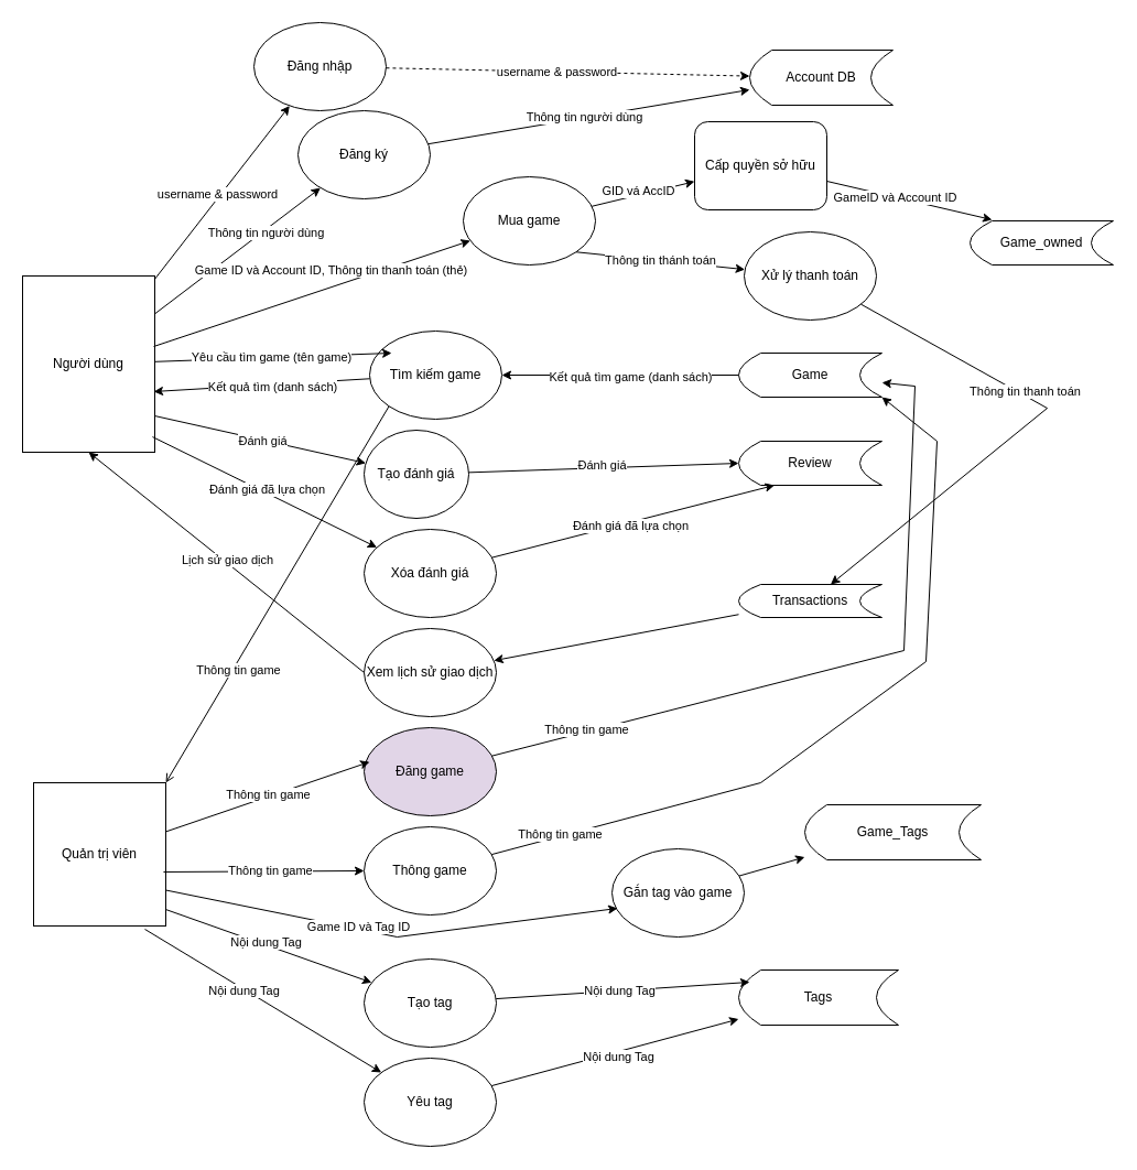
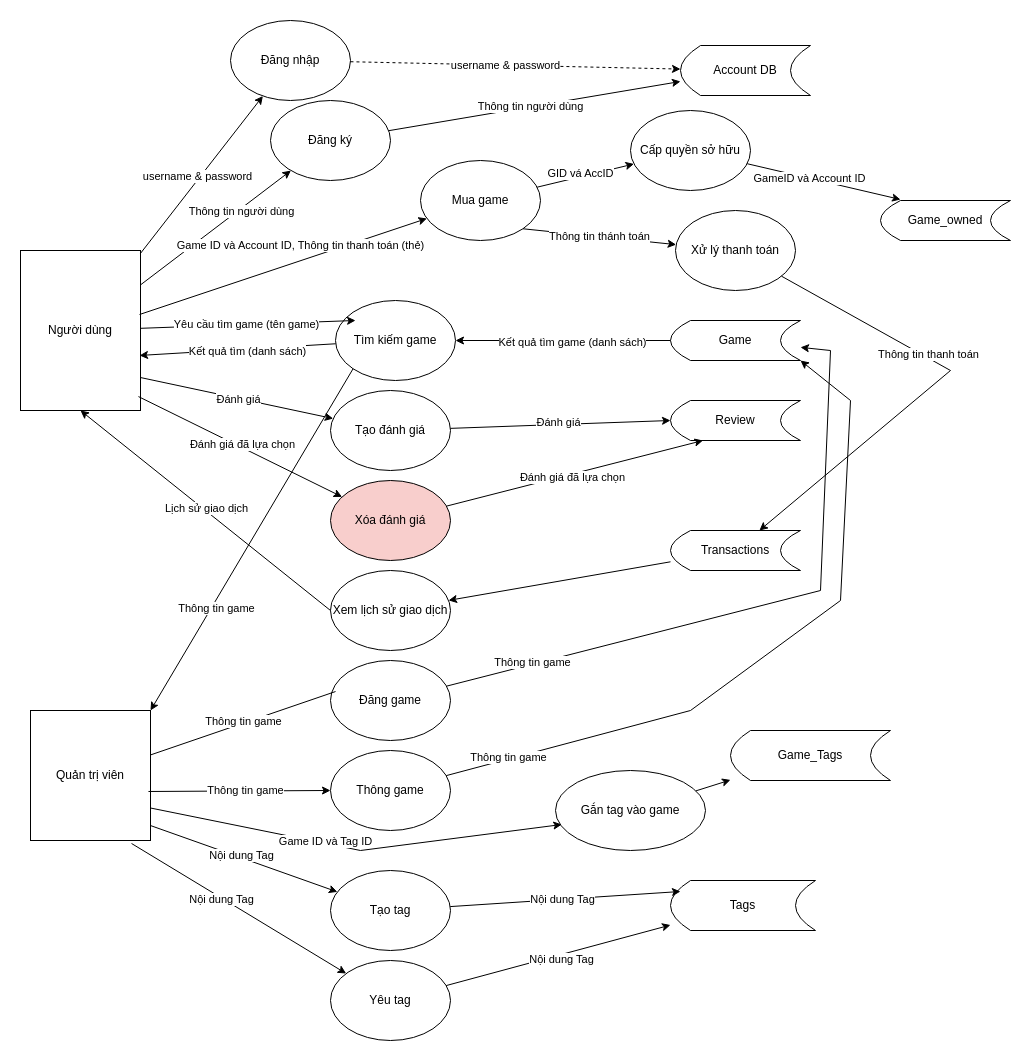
- <mxCell id="67" value="Cấp quyền sở hữu" style="whiteSpace=wrap;html=1;rounded=1;" vertex="1" parent="1"><mxGeometry x="630" y="110" width="120" height="80" as="geometry" /></mxCell>
+ <mxCell id="67" value="Cấp quyền sở hữu" style="ellipse;whiteSpace=wrap;html=1;" vertex="1" parent="1"><mxGeometry x="630" y="110" width="120" height="80" as="geometry" /></mxCell>
- <mxCell id="15" value="Tạo đánh giá" style="ellipse;whiteSpace=wrap;html=1;" parent="1" vertex="1"><mxGeometry x="330" y="390" width="95" height="80" as="geometry" /></mxCell>
+ <mxCell id="15" value="Tạo đánh giá" style="ellipse;whiteSpace=wrap;html=1;" parent="1" vertex="1"><mxGeometry x="330" y="390" width="120" height="80" as="geometry" /></mxCell>
- <mxCell id="16" value="Xóa đánh giá" style="ellipse;whiteSpace=wrap;html=1;" parent="1" vertex="1"><mxGeometry x="330" y="480" width="120" height="80" as="geometry" /></mxCell>
+ <mxCell id="16" value="Xóa đánh giá" style="ellipse;whiteSpace=wrap;html=1;fillColor=#f8cecc;" parent="1" vertex="1"><mxGeometry x="330" y="480" width="120" height="80" as="geometry" /></mxCell>
- <mxCell id="45" value="Transactions" style="shape=dataStorage;whiteSpace=wrap;html=1;fixedSize=1;" parent="1" vertex="1"><mxGeometry x="670" y="530" width="130" height="30" as="geometry" /></mxCell>
+ <mxCell id="45" value="Transactions" style="shape=dataStorage;whiteSpace=wrap;html=1;fixedSize=1;" parent="1" vertex="1"><mxGeometry x="670" y="530" width="130" height="40" as="geometry" /></mxCell>
- <mxCell id="35" value="" style="endArrow=classic;html=1;rounded=0;entryX=0.042;entryY=0.388;entryDx=0;entryDy=0;entryPerimeter=0;" parent="1" source="17" target="34" edge="1"><mxGeometry width="50" height="50" relative="1" as="geometry"><mxPoint x="150" y="825" as="sourcePoint" /><mxPoint x="220.711" y="775" as="targetPoint" /></mxGeometry></mxCell>
+ <mxCell id="35" value="" style="endArrow=none;html=1;rounded=0;entryX=0.042;entryY=0.388;entryDx=0;entryDy=0;entryPerimeter=0;" parent="1" source="17" target="34" edge="1"><mxGeometry width="50" height="50" relative="1" as="geometry"><mxPoint x="150" y="825" as="sourcePoint" /><mxPoint x="220.711" y="775" as="targetPoint" /></mxGeometry></mxCell>
- <mxCell id="34" value="Đăng game" style="ellipse;whiteSpace=wrap;html=1;fillColor=#e1d5e7;" parent="1" vertex="1"><mxGeometry x="330" y="660" width="120" height="80" as="geometry" /></mxCell>
+ <mxCell id="34" value="Đăng game" style="ellipse;whiteSpace=wrap;html=1;" parent="1" vertex="1"><mxGeometry x="330" y="660" width="120" height="80" as="geometry" /></mxCell>
- <mxCell id="60" value="" style="endArrow=open;html=1;rounded=0;exitX=0;exitY=1;exitDx=0;exitDy=0;entryX=1;entryY=0;entryDx=0;entryDy=0;" parent="1" source="14" target="17" edge="1"><mxGeometry width="50" height="50" relative="1" as="geometry"><mxPoint x="550" y="540" as="sourcePoint" /><mxPoint x="500" y="590" as="targetPoint" /></mxGeometry></mxCell>
+ <mxCell id="60" value="" style="endArrow=classic;html=1;rounded=0;exitX=0;exitY=1;exitDx=0;exitDy=0;entryX=1;entryY=0;entryDx=0;entryDy=0;" parent="1" source="14" target="17" edge="1"><mxGeometry width="50" height="50" relative="1" as="geometry"><mxPoint x="550" y="540" as="sourcePoint" /><mxPoint x="500" y="590" as="targetPoint" /></mxGeometry></mxCell>
- <mxCell id="76" value="Gắn tag vào game" style="ellipse;whiteSpace=wrap;html=1;" vertex="1" parent="1"><mxGeometry x="555" y="770" width="120" height="80" as="geometry" /></mxCell>
+ <mxCell id="76" value="Gắn tag vào game" style="ellipse;whiteSpace=wrap;html=1;" vertex="1" parent="1"><mxGeometry x="555" y="770" width="150" height="80" as="geometry" /></mxCell>
